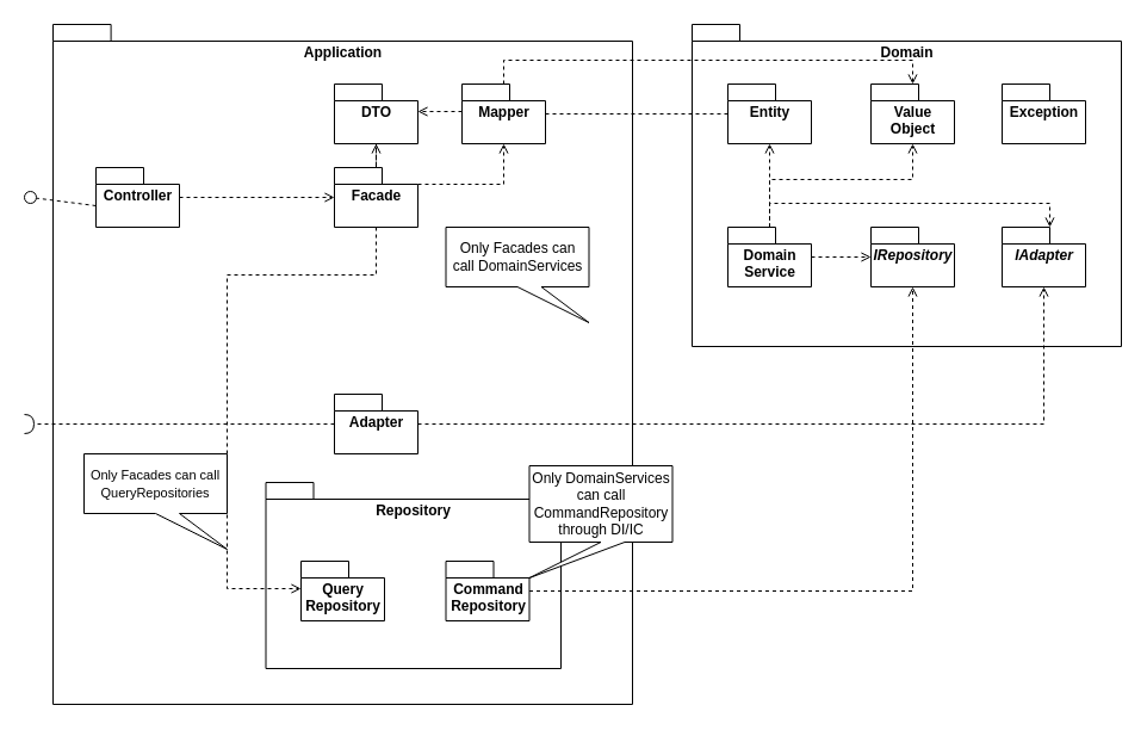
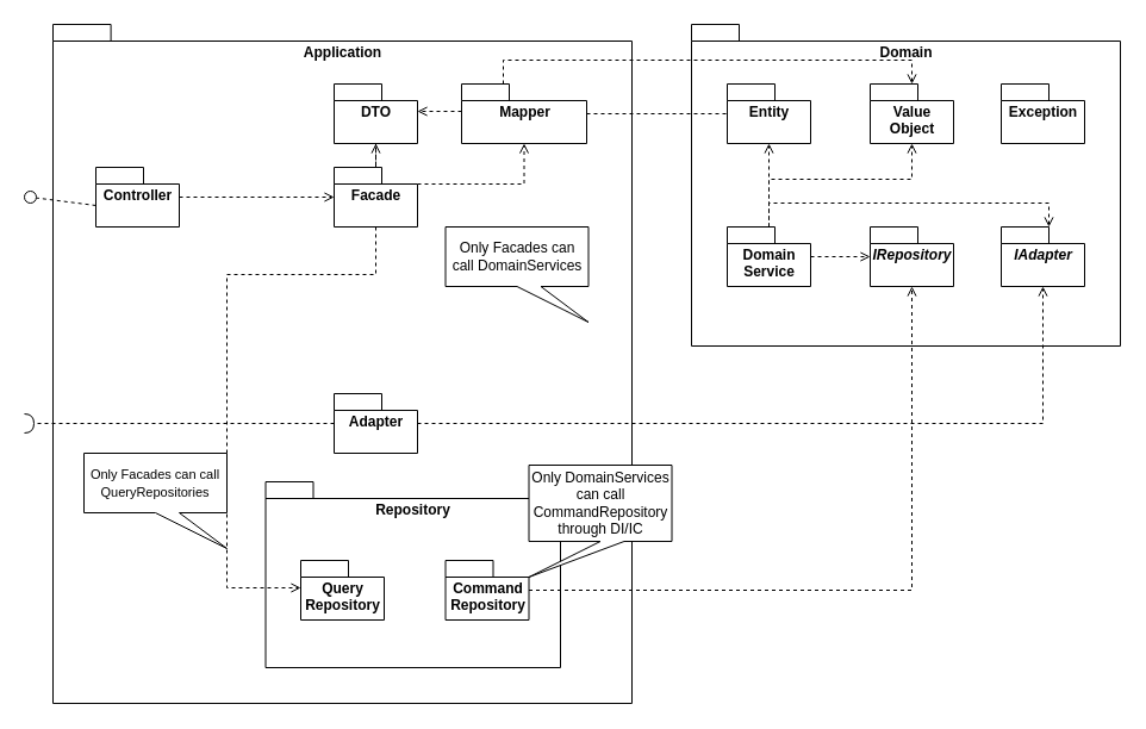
- <mxCell id="12" value="Mapper" style="shape=folder;fontStyle=1;spacingTop=10;tabWidth=40;tabHeight=14;tabPosition=left;html=1;verticalAlign=top;" parent="1" vertex="1"><mxGeometry x="387" y="70" width="70" height="50" as="geometry" /></mxCell>
+ <mxCell id="12" value="Mapper" style="shape=folder;fontStyle=1;spacingTop=10;tabWidth=40;tabHeight=14;tabPosition=left;html=1;verticalAlign=top;" parent="1" vertex="1"><mxGeometry x="387" y="70" width="105" height="50" as="geometry" /></mxCell>
